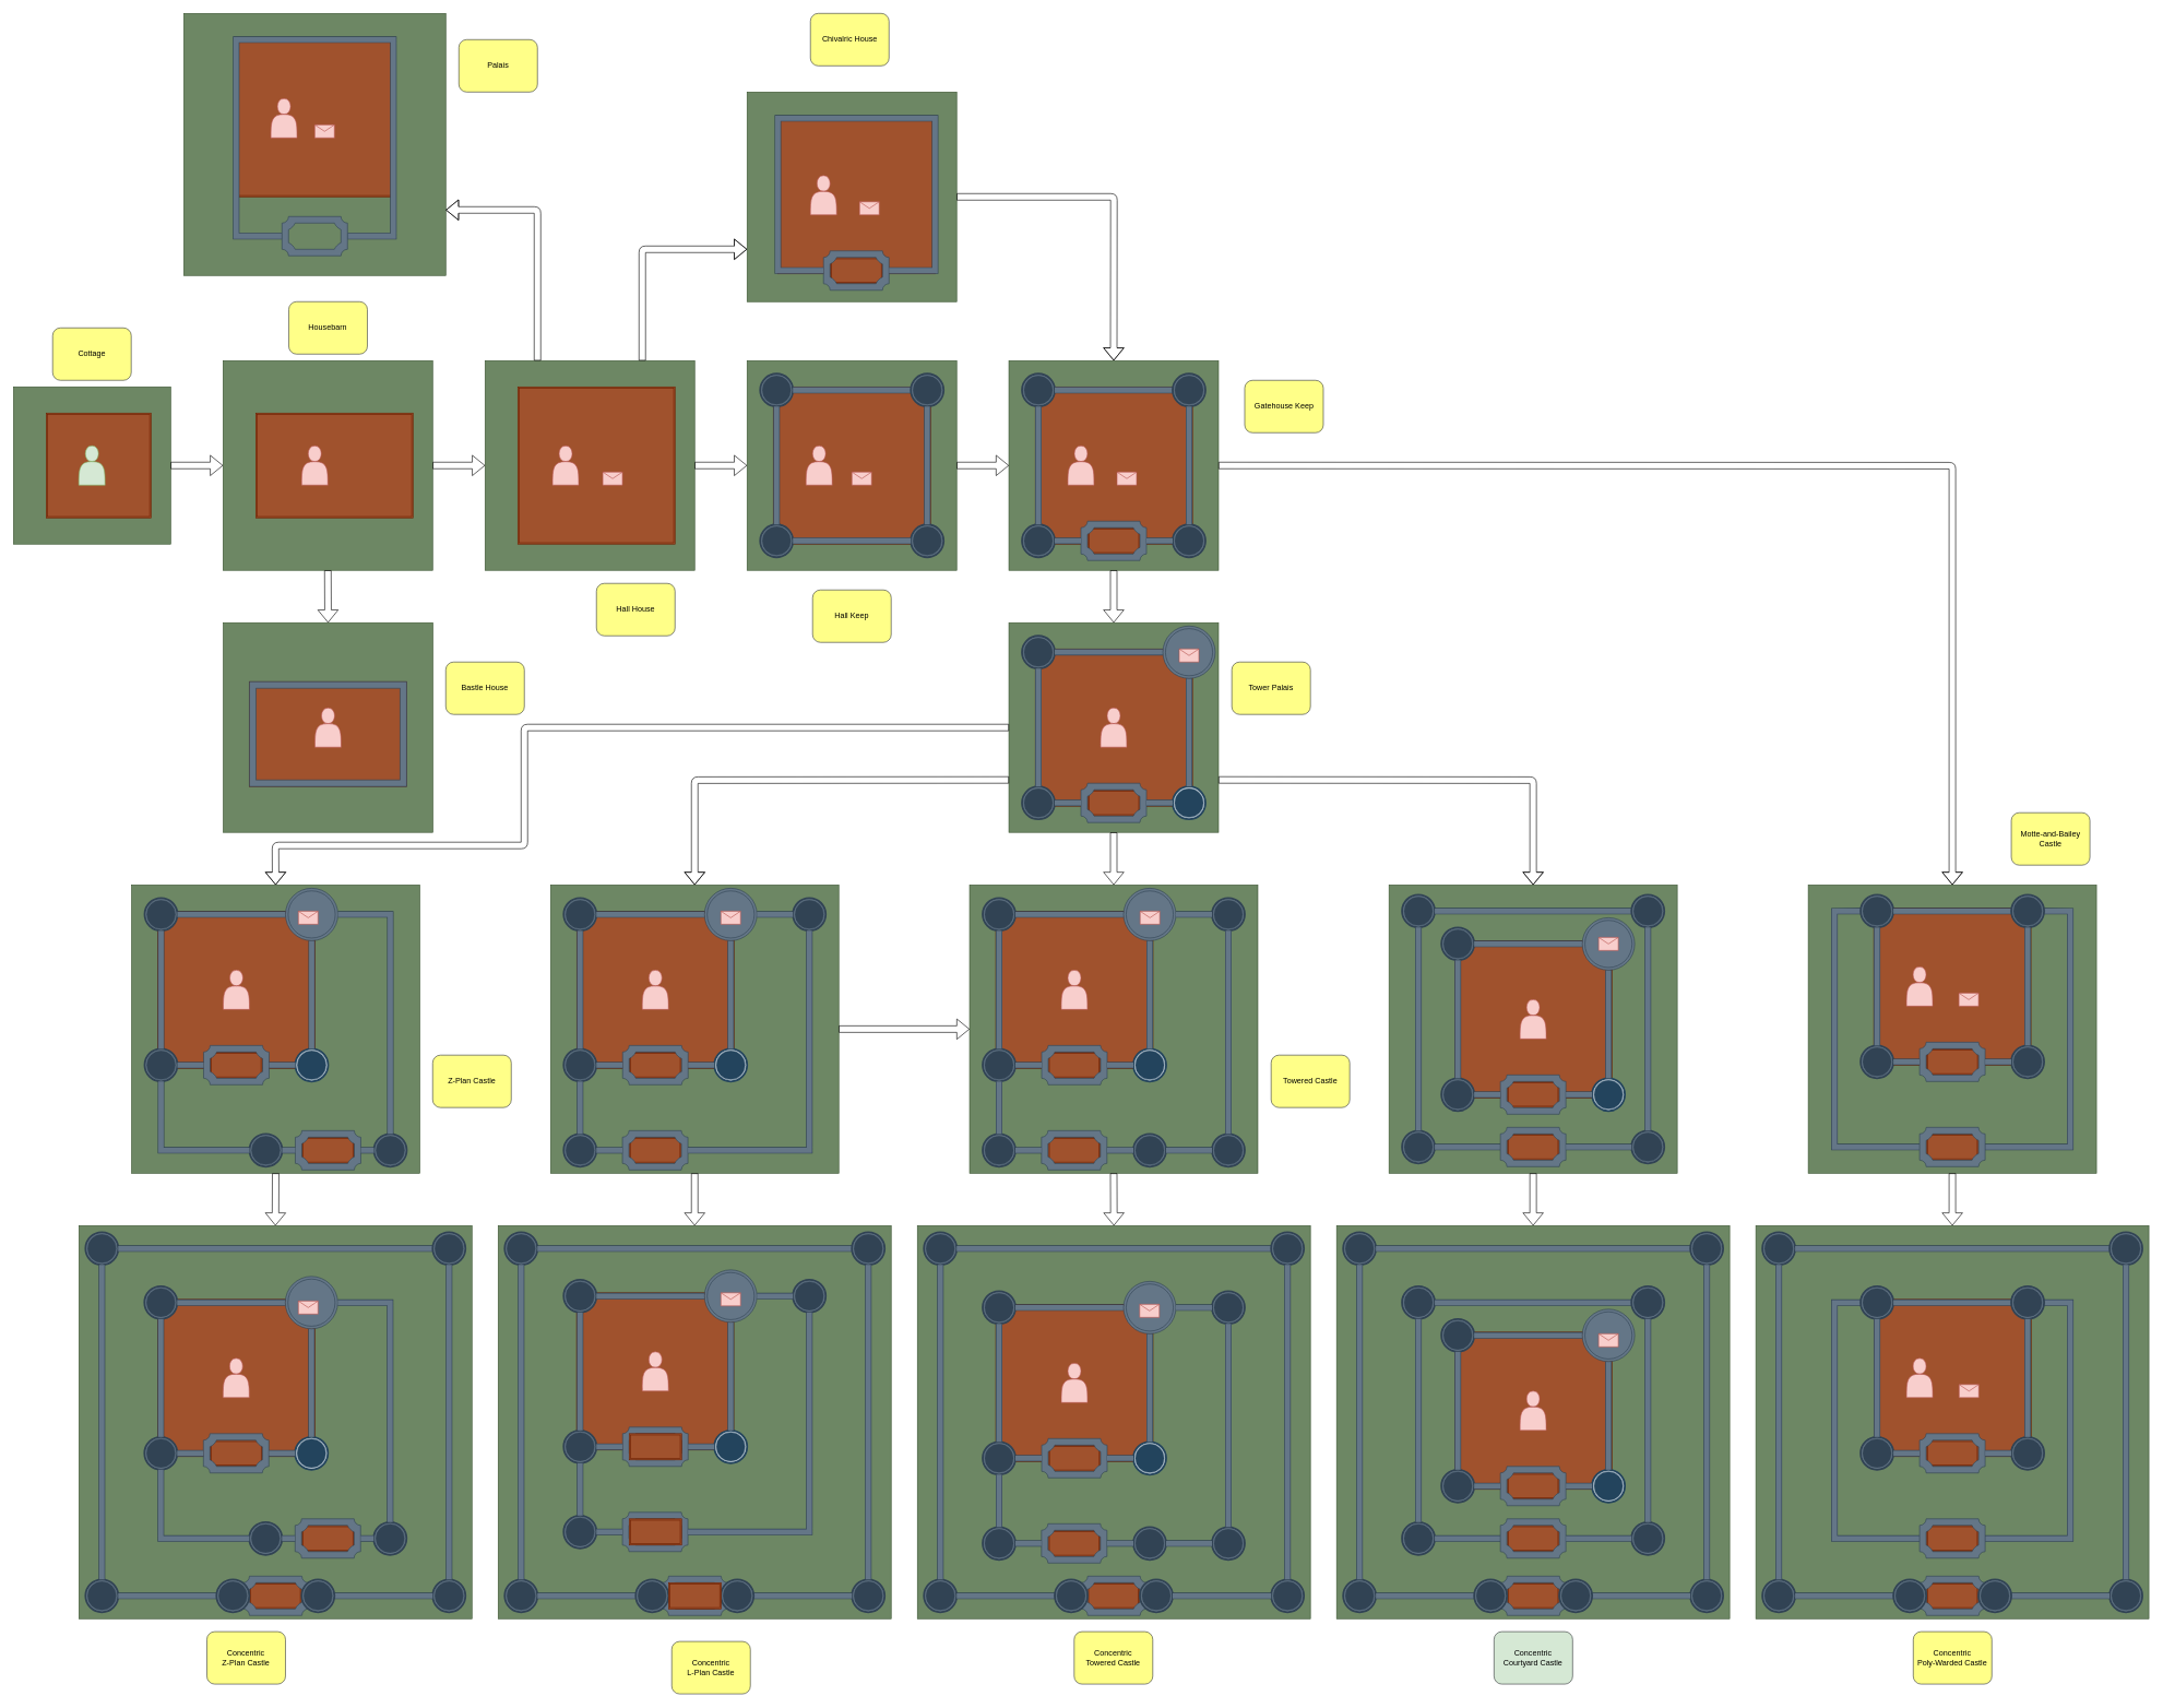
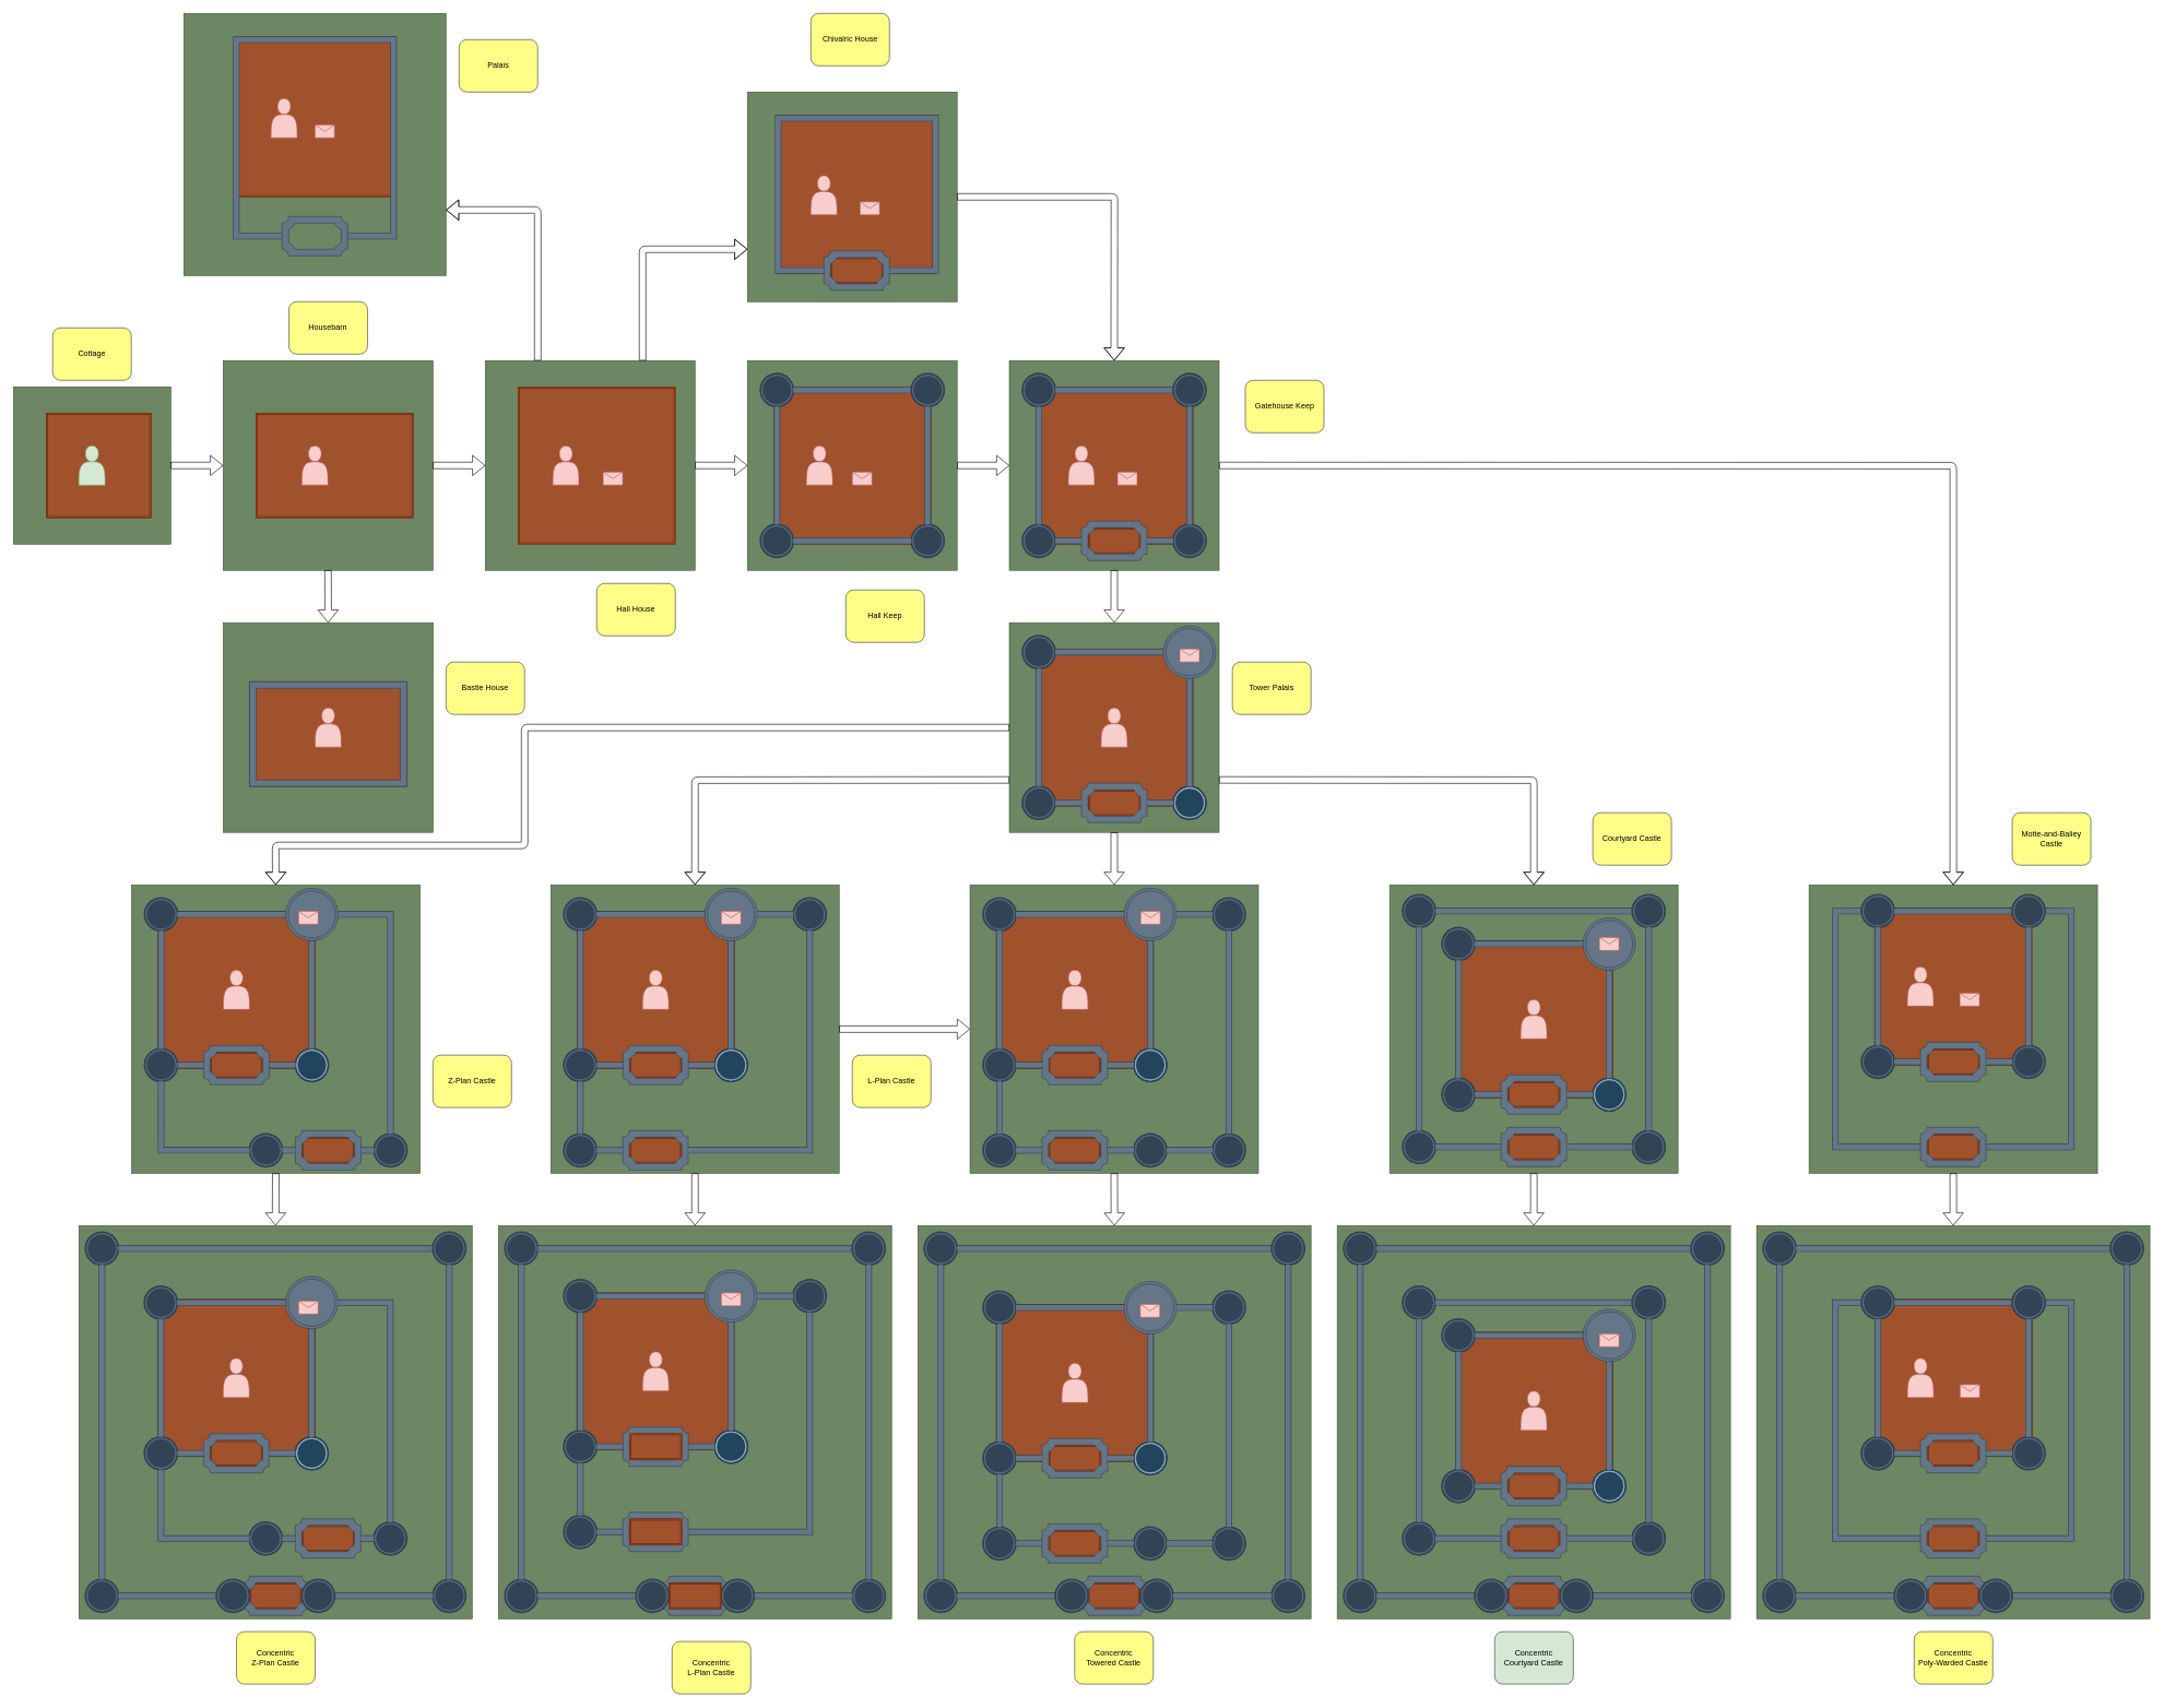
- <mxCell id="346" value="Hall Keep" style="rounded=1;whiteSpace=wrap;html=1;shadow=0;fillColor=#ffff88;strokeColor=#36393d;" parent="1" vertex="1"><mxGeometry x="1240" y="900" width="120" height="80" as="geometry" /></mxCell>
+ <mxCell id="346" value="Hall Keep" style="rounded=1;whiteSpace=wrap;html=1;shadow=0;fillColor=#ffff88;strokeColor=#36393d;" parent="1" vertex="1"><mxGeometry x="1290" y="900" width="120" height="80" as="geometry" /></mxCell>
+ <mxCell id="349" value="Courtyard Castle" style="rounded=1;whiteSpace=wrap;html=1;shadow=0;fillColor=#ffff88;strokeColor=#36393d;" parent="1" vertex="1"><mxGeometry x="2430" y="1240" width="120" height="80" as="geometry" /></mxCell>
+ <mxCell id="352" value="L-Plan Castle" style="rounded=1;whiteSpace=wrap;html=1;shadow=0;fillColor=#ffff88;strokeColor=#36393d;" parent="1" vertex="1"><mxGeometry x="1300" y="1610" width="120" height="80" as="geometry" /></mxCell>
- <mxCell id="351" value="Towered Castle" style="rounded=1;whiteSpace=wrap;html=1;shadow=0;fillColor=#ffff88;strokeColor=#36393d;" parent="1" vertex="1"><mxGeometry x="1940" y="1610" width="120" height="80" as="geometry" /></mxCell>
- <mxCell id="358" value="Concentric &lt;br&gt;Z-Plan Castle" style="rounded=1;whiteSpace=wrap;html=1;shadow=0;fillColor=#ffff88;strokeColor=#36393d;" parent="1" vertex="1"><mxGeometry x="315.31" y="2490" width="120" height="80" as="geometry" /></mxCell>
+ <mxCell id="358" value="Concentric &lt;br&gt;Z-Plan Castle" style="rounded=1;whiteSpace=wrap;html=1;shadow=0;fillColor=#ffff88;strokeColor=#36393d;" parent="1" vertex="1"><mxGeometry x="360.31" y="2490" width="120" height="80" as="geometry" /></mxCell>
